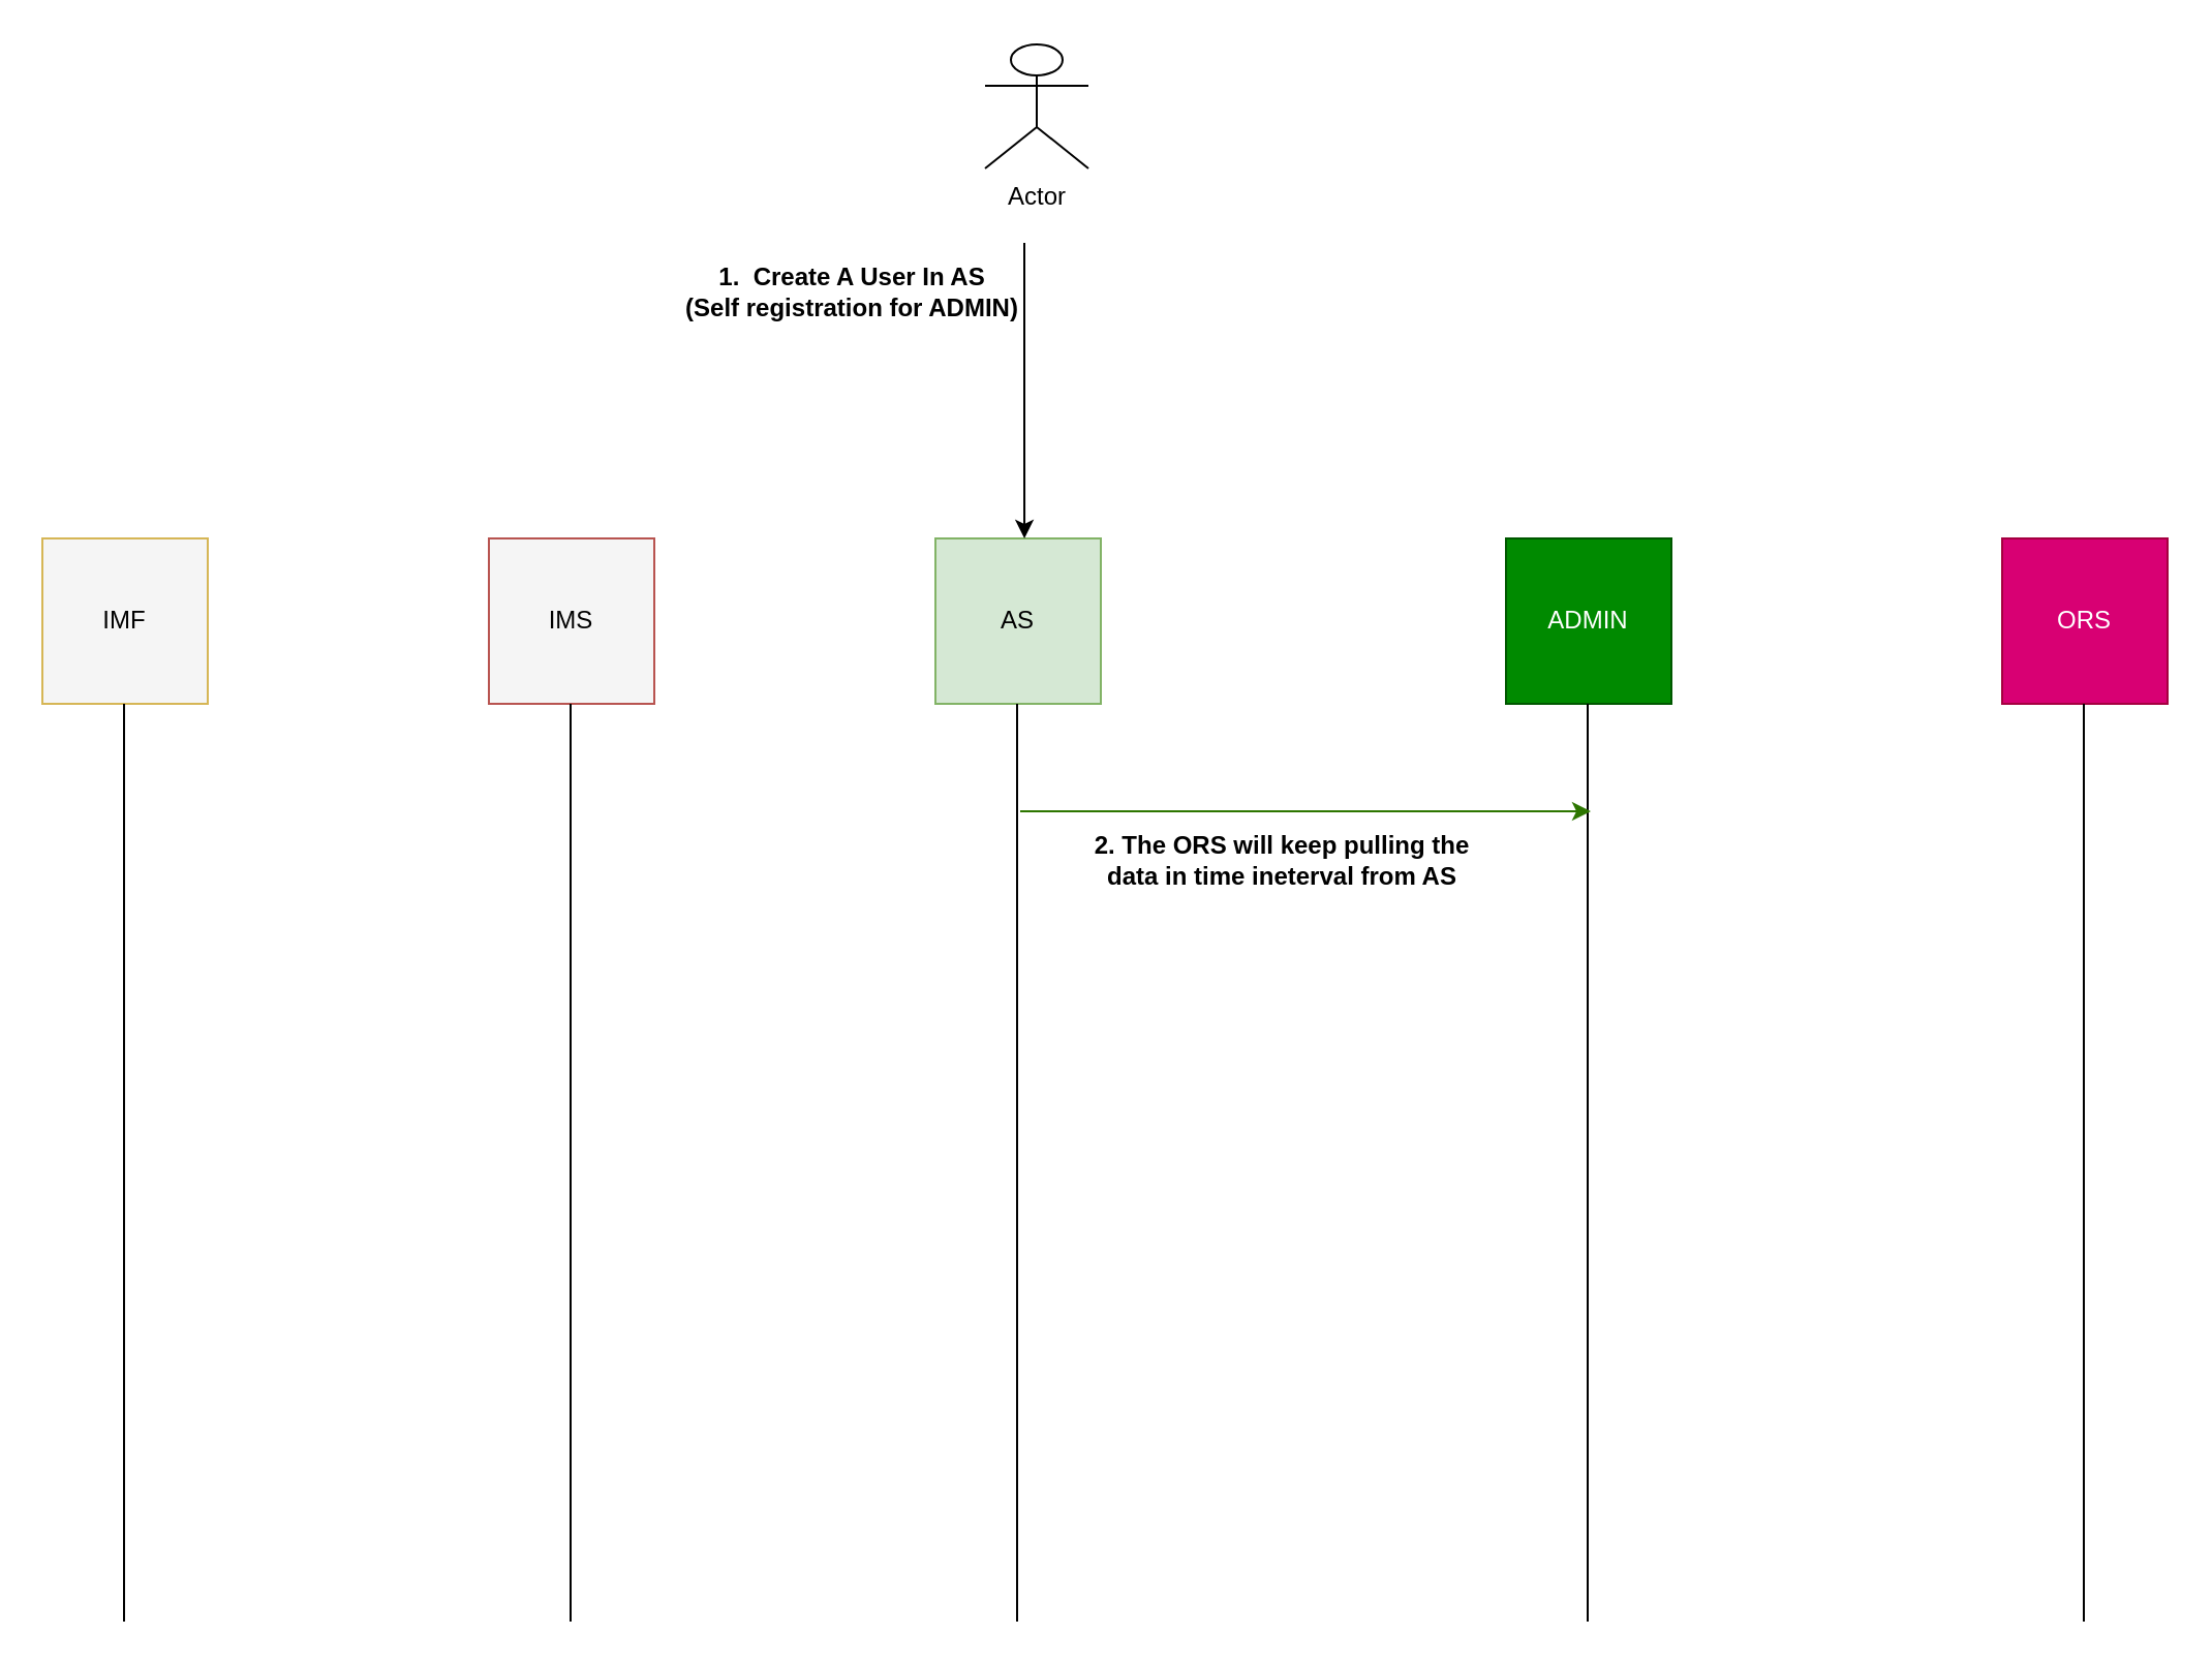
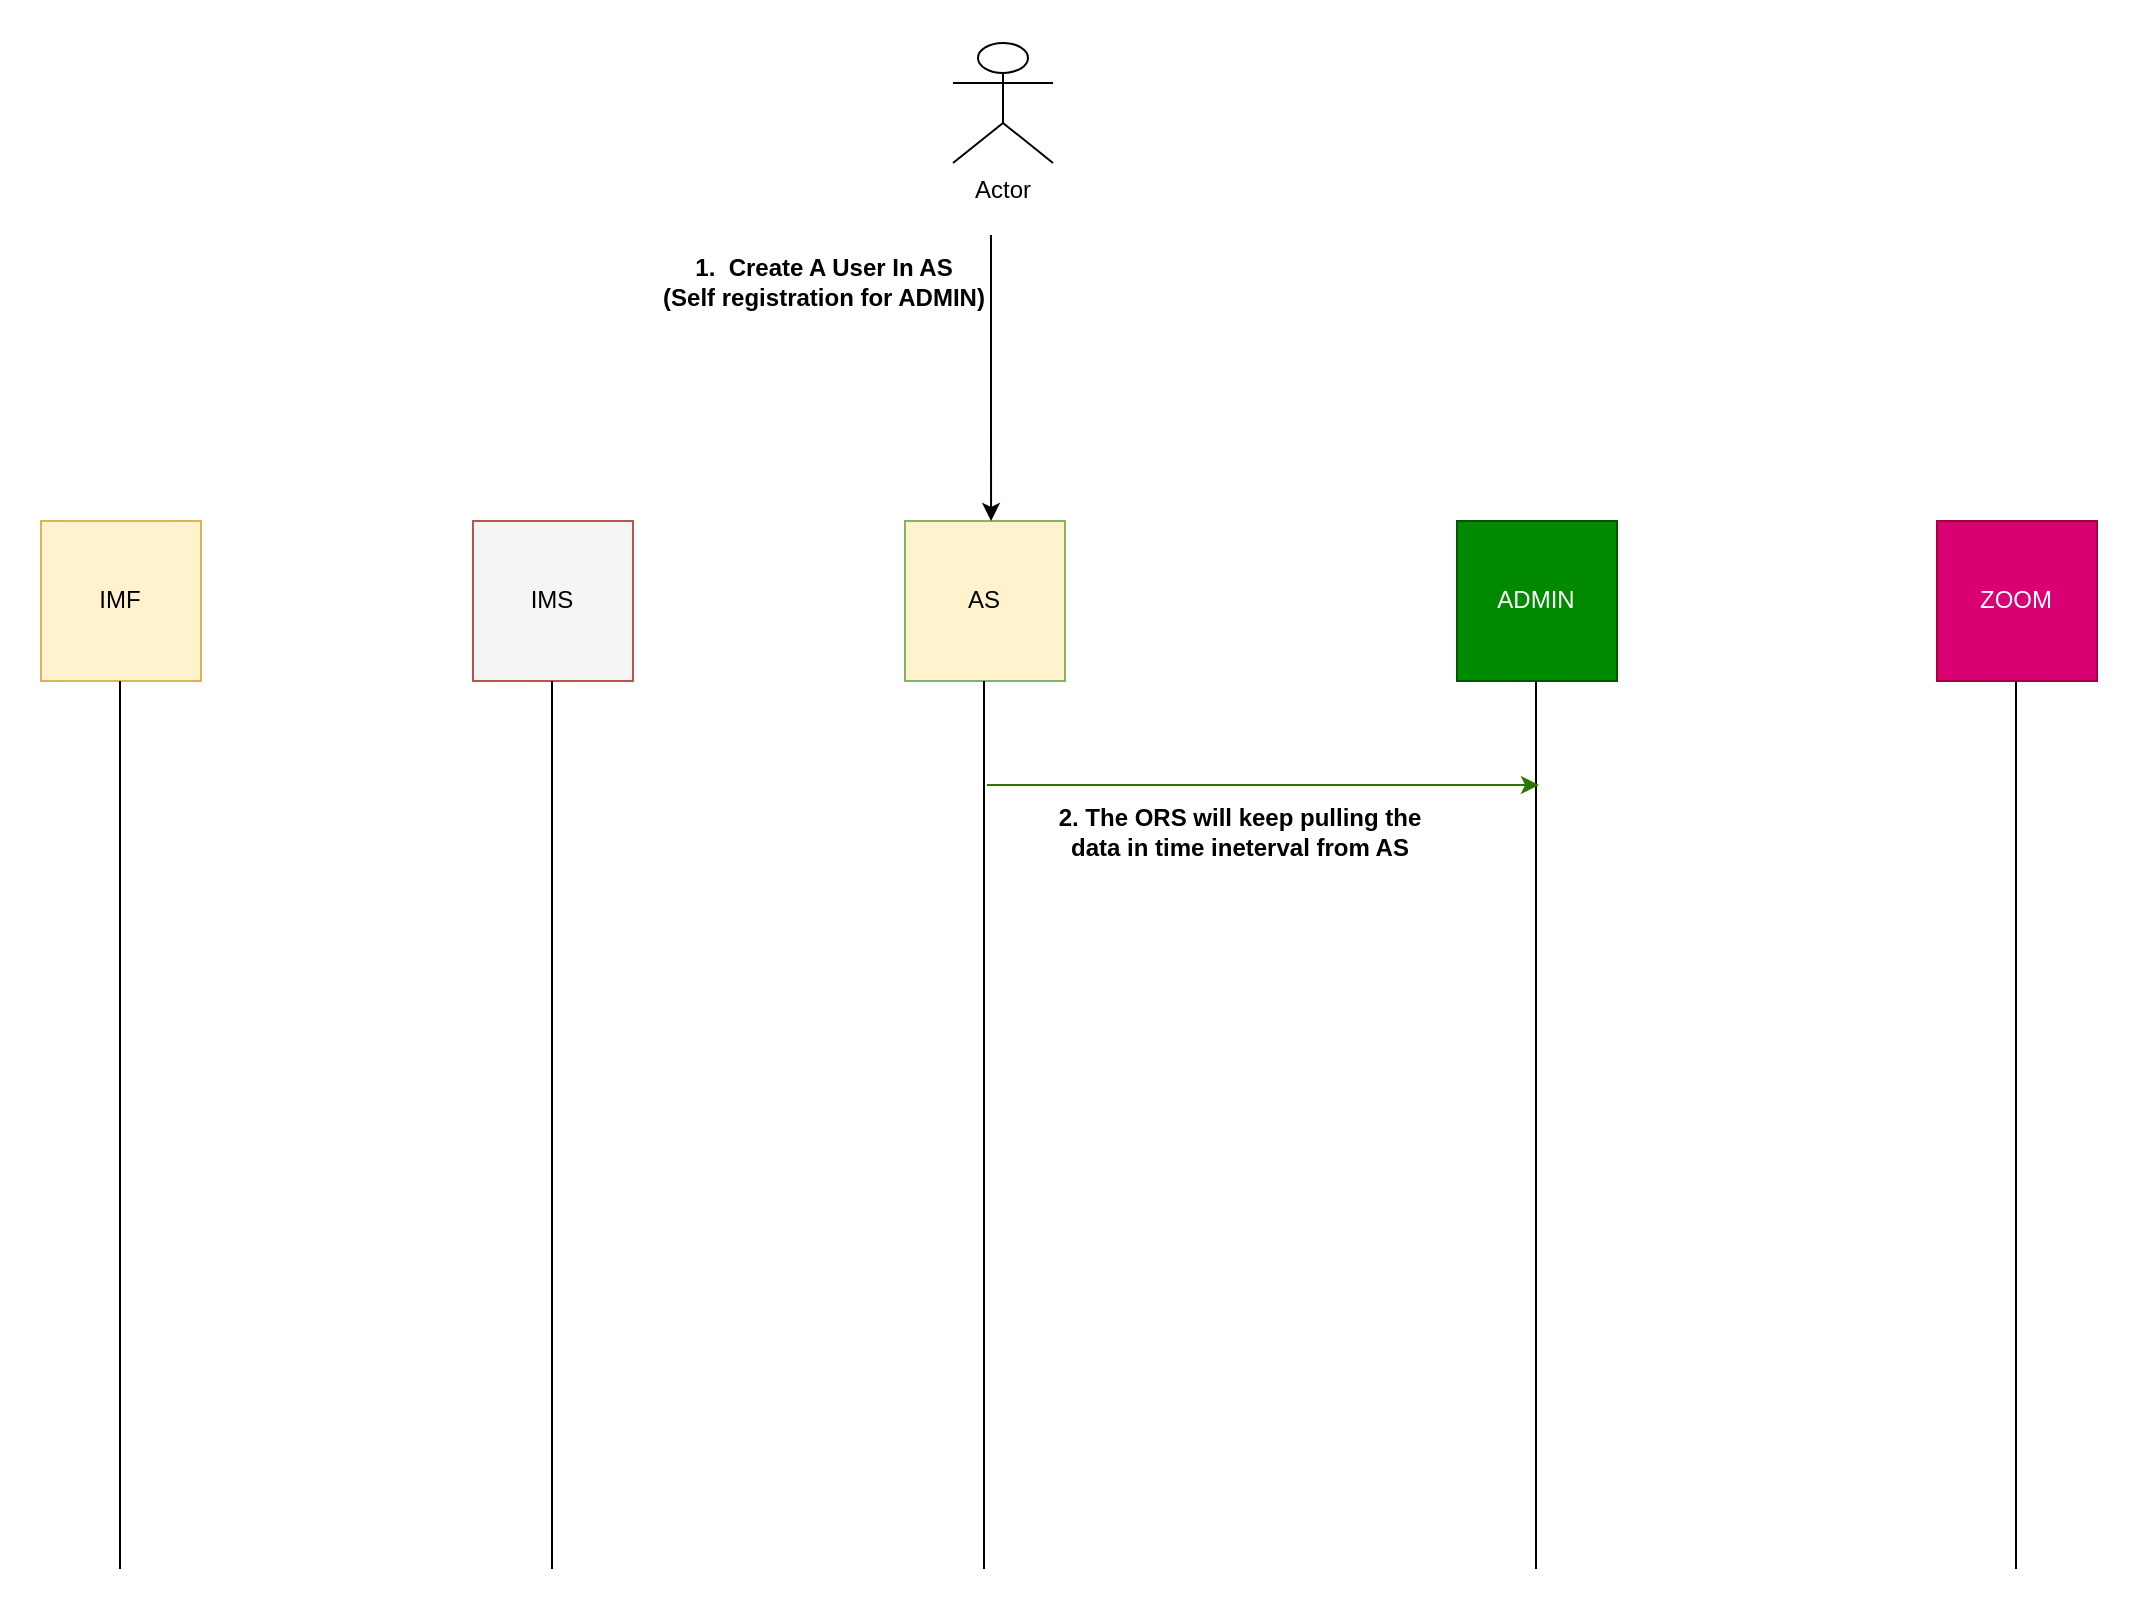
- <mxCell id="3" value="IMF" style="whiteSpace=wrap;html=1;aspect=fixed;fillColor=#f5f5f5;strokeColor=#d6b656;" vertex="1" parent="1"><mxGeometry x="20" y="260" width="80" height="80" as="geometry" /></mxCell>
+ <mxCell id="3" value="IMF" style="whiteSpace=wrap;html=1;aspect=fixed;fillColor=#fff2cc;strokeColor=#d6b656;" vertex="1" parent="1"><mxGeometry x="20" y="260" width="80" height="80" as="geometry" /></mxCell>
- <mxCell id="4" value="AS" style="whiteSpace=wrap;html=1;aspect=fixed;fillColor=#d5e8d4;strokeColor=#82b366;" vertex="1" parent="1"><mxGeometry x="452" y="260" width="80" height="80" as="geometry" /></mxCell>
+ <mxCell id="4" value="AS" style="whiteSpace=wrap;html=1;aspect=fixed;fillColor=#fff2cc;strokeColor=#82b366;" vertex="1" parent="1"><mxGeometry x="452" y="260" width="80" height="80" as="geometry" /></mxCell>
- <mxCell id="10" value="ORS" style="whiteSpace=wrap;html=1;aspect=fixed;fillColor=#d80073;strokeColor=#A50040;fontColor=#ffffff;" vertex="1" parent="1"><mxGeometry x="968" y="260" width="80" height="80" as="geometry" /></mxCell>
+ <mxCell id="10" value="ZOOM" style="whiteSpace=wrap;html=1;aspect=fixed;fillColor=#d80073;strokeColor=#A50040;fontColor=#ffffff;" vertex="1" parent="1"><mxGeometry x="968" y="260" width="80" height="80" as="geometry" /></mxCell>
